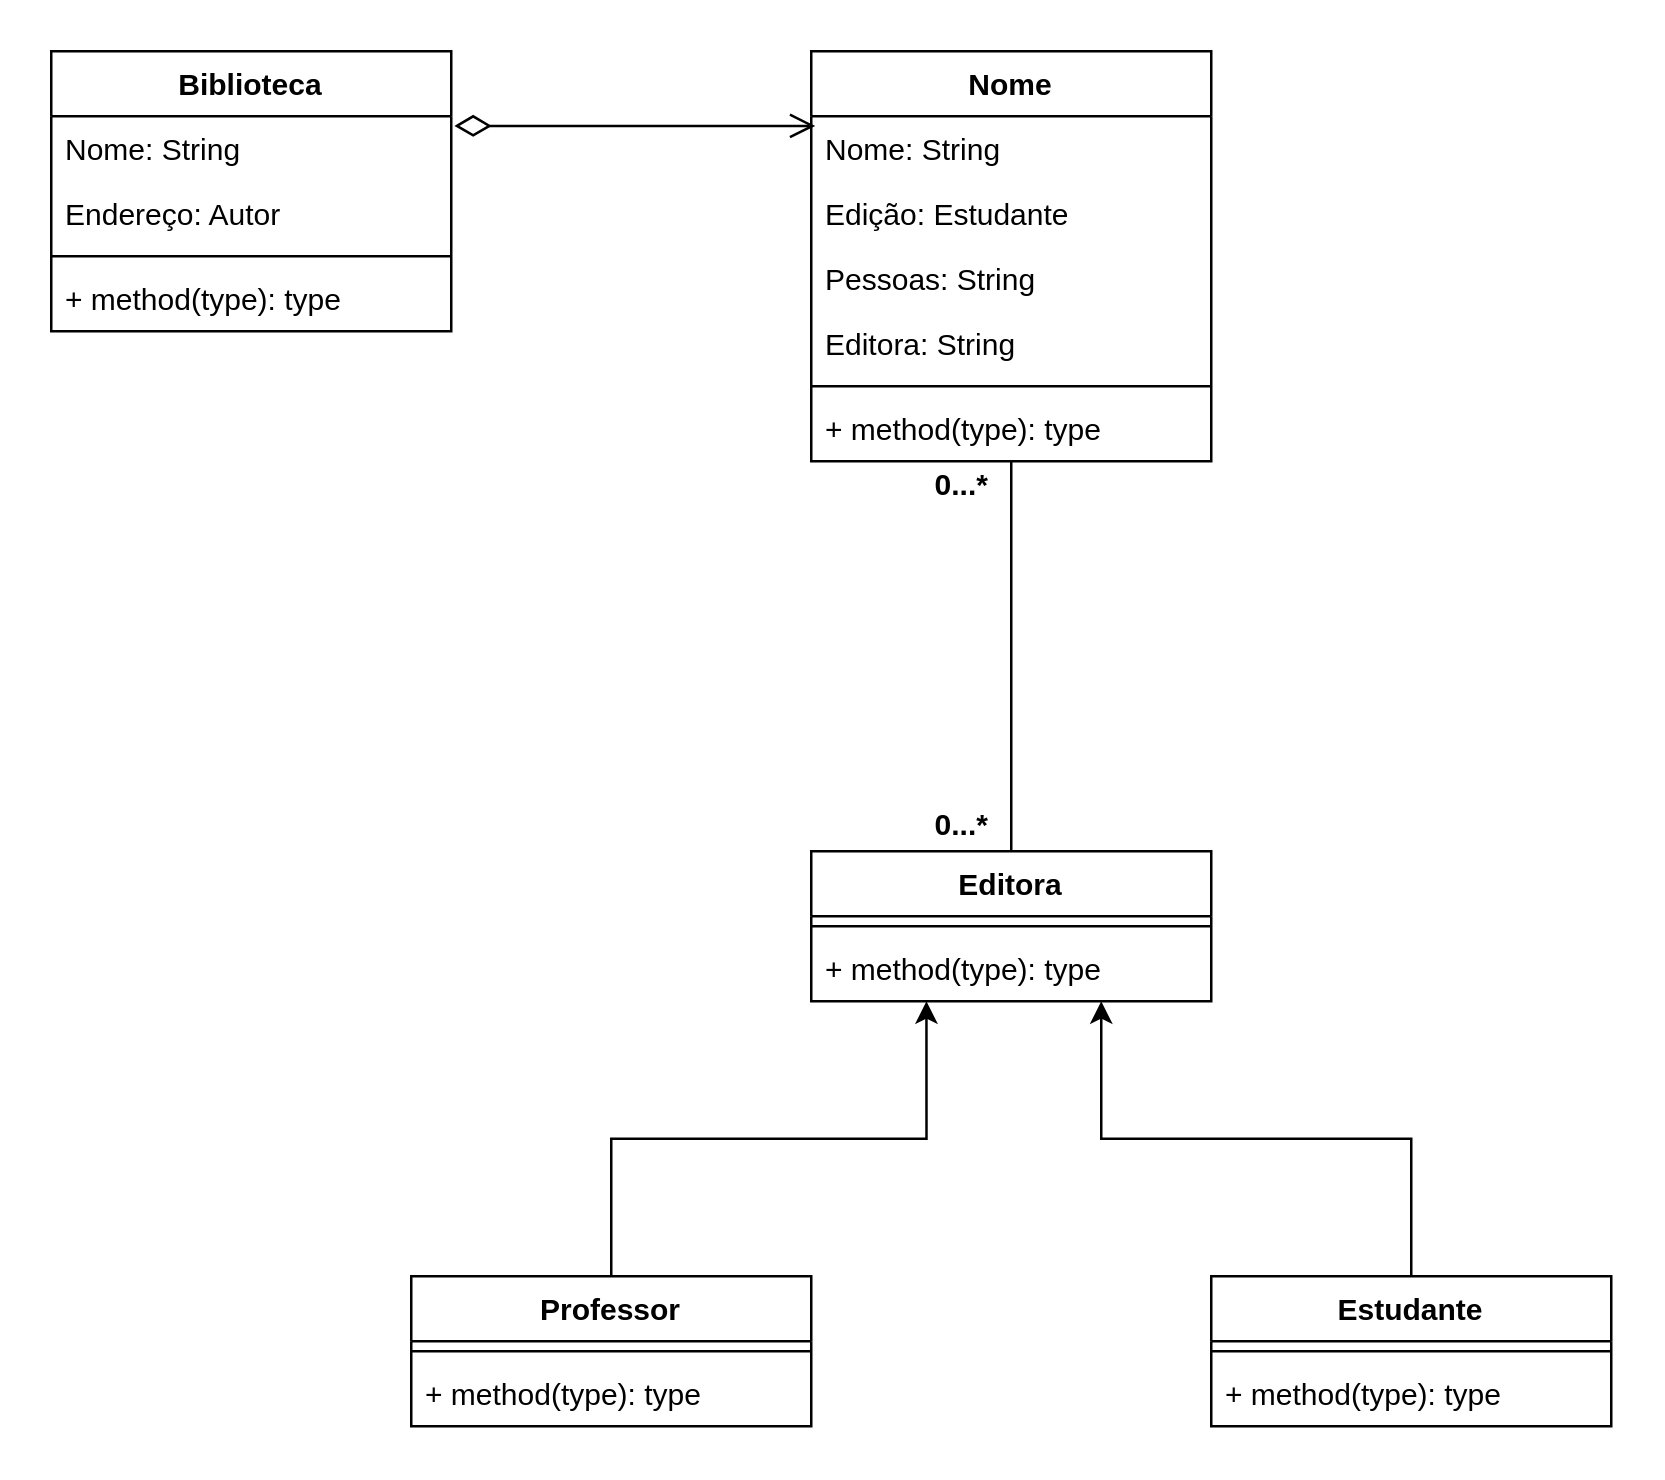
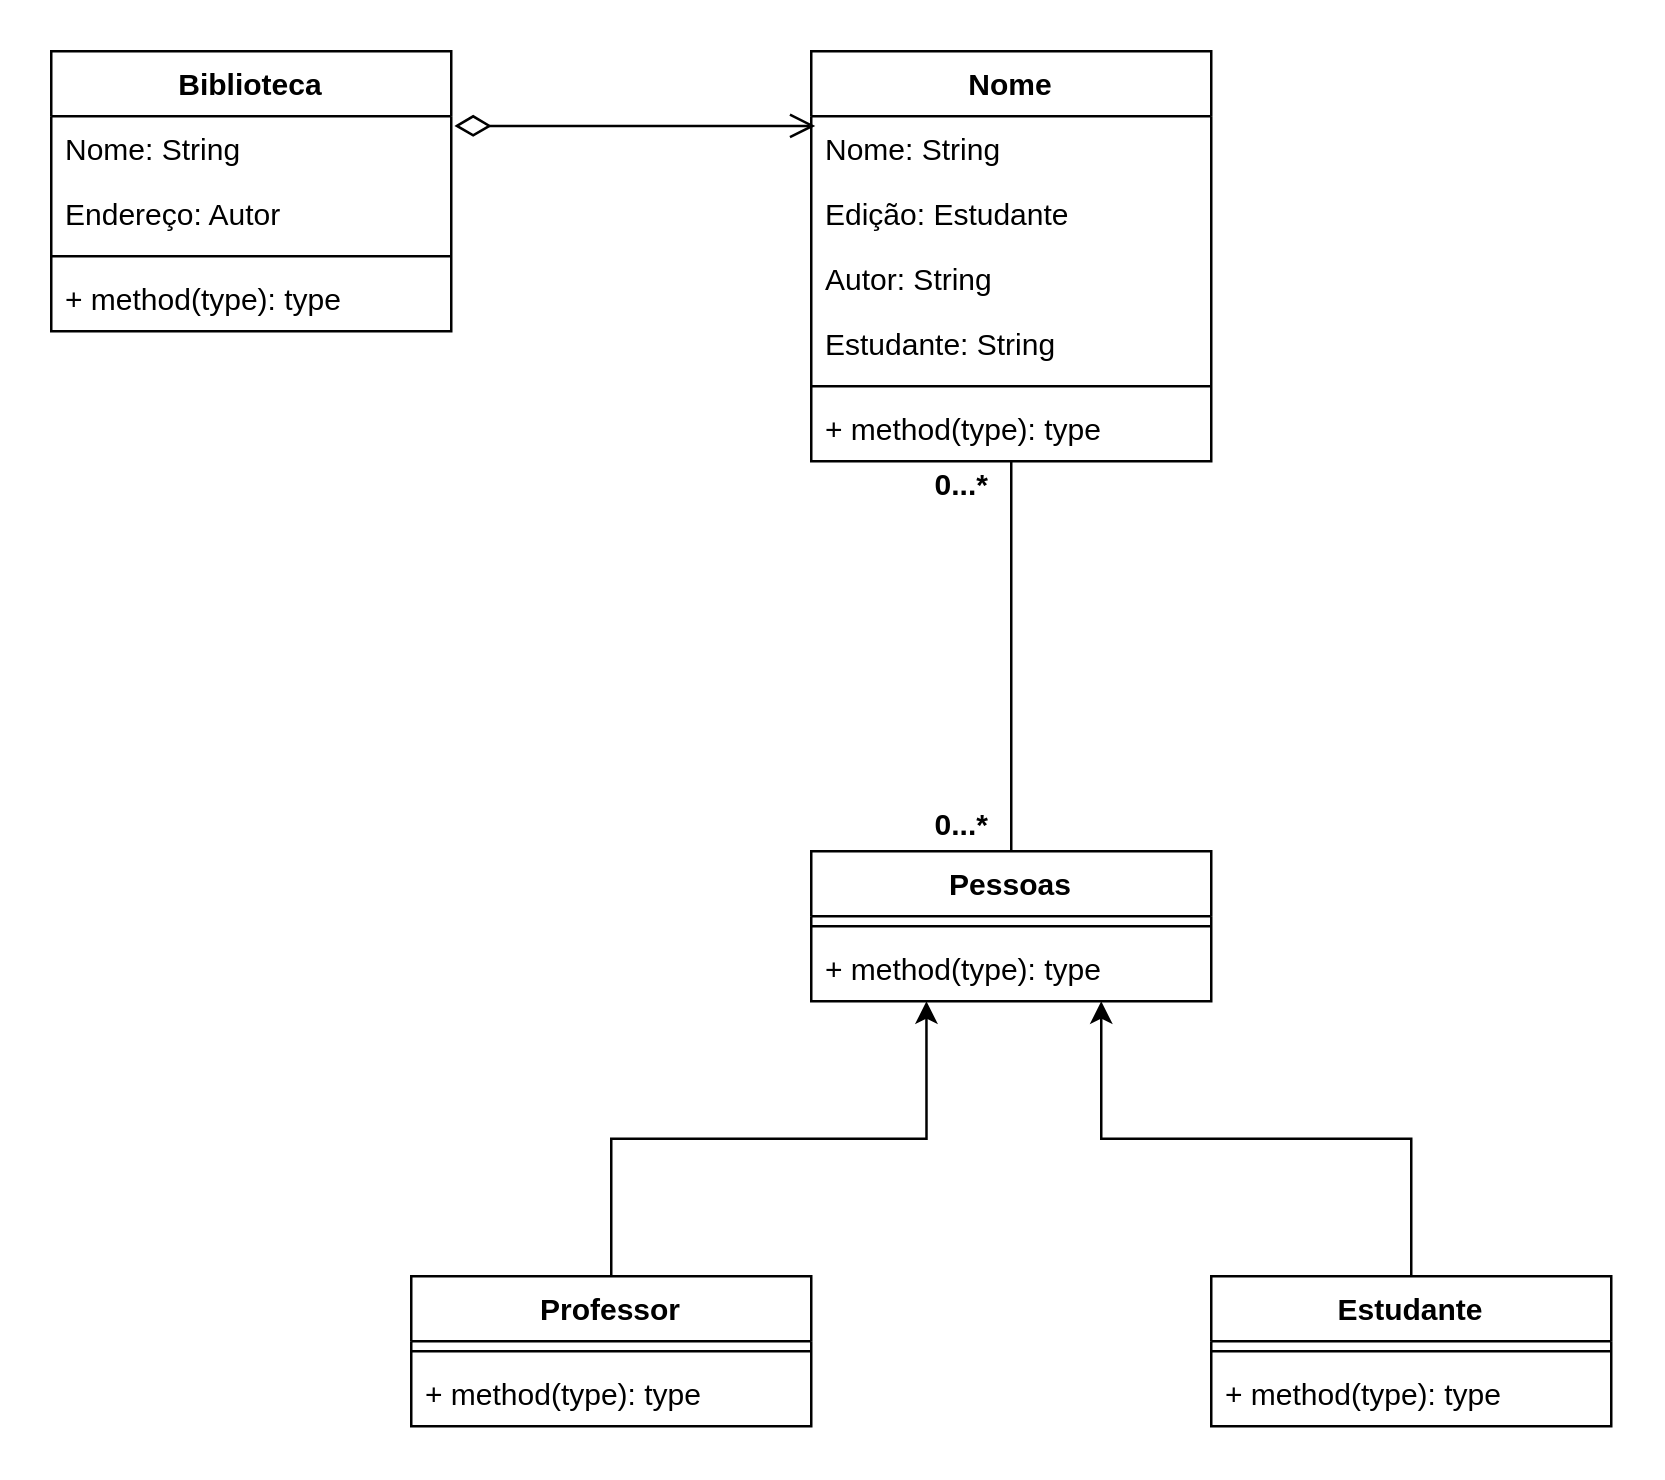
- <mxCell id="13" value="Pessoas: String" style="text;strokeColor=none;fillColor=none;align=left;verticalAlign=top;spacingLeft=4;spacingRight=4;overflow=hidden;rotatable=0;points=[[0,0.5],[1,0.5]];portConstraint=eastwest;whiteSpace=wrap;html=1;" vertex="1" parent="10"><mxGeometry y="78" width="160" height="26" as="geometry" /></mxCell>
+ <mxCell id="13" value="Autor: String" style="text;strokeColor=none;fillColor=none;align=left;verticalAlign=top;spacingLeft=4;spacingRight=4;overflow=hidden;rotatable=0;points=[[0,0.5],[1,0.5]];portConstraint=eastwest;whiteSpace=wrap;html=1;" vertex="1" parent="10"><mxGeometry y="78" width="160" height="26" as="geometry" /></mxCell>
- <mxCell id="14" value="Editora: String" style="text;strokeColor=none;fillColor=none;align=left;verticalAlign=top;spacingLeft=4;spacingRight=4;overflow=hidden;rotatable=0;points=[[0,0.5],[1,0.5]];portConstraint=eastwest;whiteSpace=wrap;html=1;" vertex="1" parent="10"><mxGeometry y="104" width="160" height="26" as="geometry" /></mxCell>
+ <mxCell id="14" value="Estudante: String" style="text;strokeColor=none;fillColor=none;align=left;verticalAlign=top;spacingLeft=4;spacingRight=4;overflow=hidden;rotatable=0;points=[[0,0.5],[1,0.5]];portConstraint=eastwest;whiteSpace=wrap;html=1;" vertex="1" parent="10"><mxGeometry y="104" width="160" height="26" as="geometry" /></mxCell>
- <mxCell id="7" value="Editora" style="swimlane;fontStyle=1;align=center;verticalAlign=top;childLayout=stackLayout;horizontal=1;startSize=26;horizontalStack=0;resizeParent=1;resizeParentMax=0;resizeLast=0;collapsible=1;marginBottom=0;whiteSpace=wrap;html=1;" parent="1" vertex="1"><mxGeometry x="324" y="340" width="160" height="60" as="geometry" /></mxCell>
+ <mxCell id="7" value="Pessoas" style="swimlane;fontStyle=1;align=center;verticalAlign=top;childLayout=stackLayout;horizontal=1;startSize=26;horizontalStack=0;resizeParent=1;resizeParentMax=0;resizeLast=0;collapsible=1;marginBottom=0;whiteSpace=wrap;html=1;" parent="1" vertex="1"><mxGeometry x="324" y="340" width="160" height="60" as="geometry" /></mxCell>
